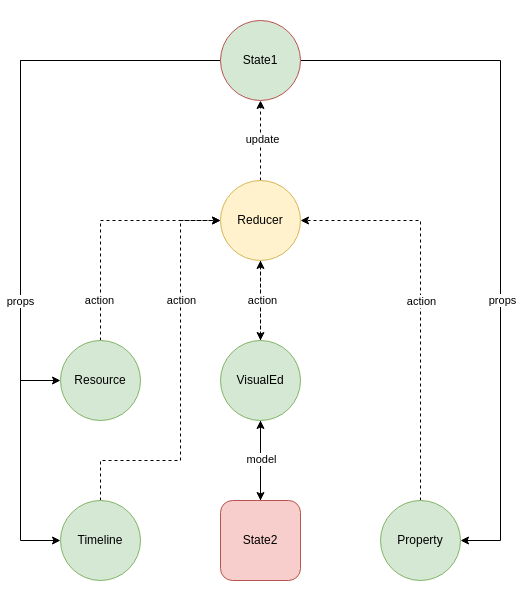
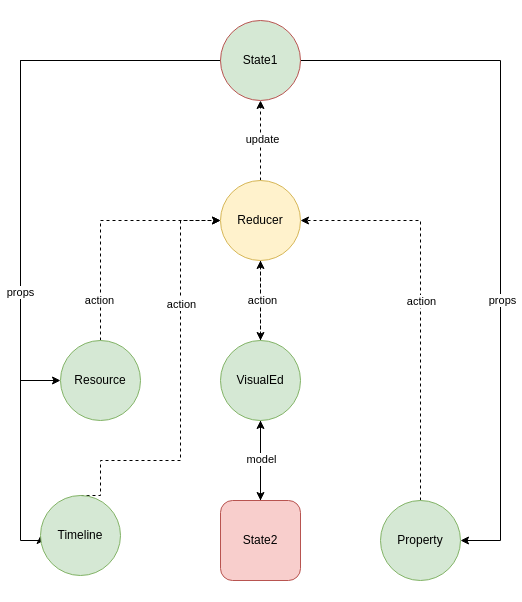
- <mxCell id="28" value="Timeline" style="ellipse;whiteSpace=wrap;html=1;aspect=fixed;fillColor=#d5e8d4;strokeColor=#82b366;" parent="1" vertex="1"><mxGeometry x="60" y="500" width="80" height="80" as="geometry" /></mxCell>
+ <mxCell id="28" value="Timeline" style="ellipse;whiteSpace=wrap;html=1;aspect=fixed;fillColor=#d5e8d4;strokeColor=#82b366;" parent="1" vertex="1"><mxGeometry x="40" y="495" width="80" height="80" as="geometry" /></mxCell>
